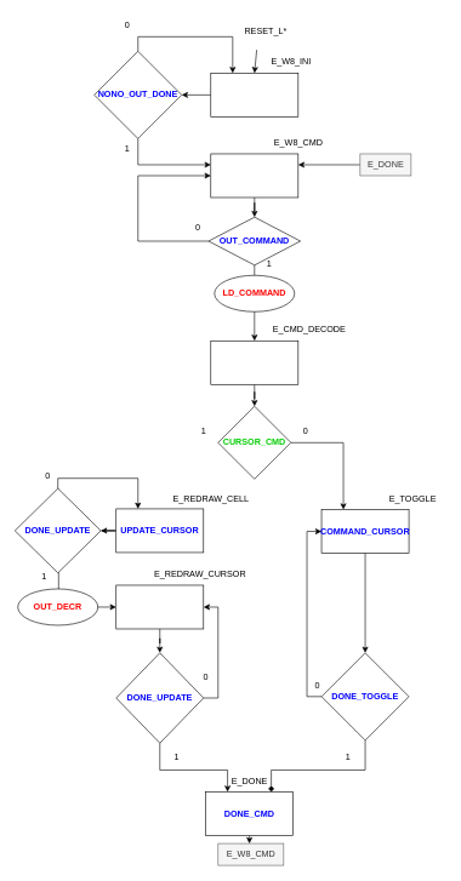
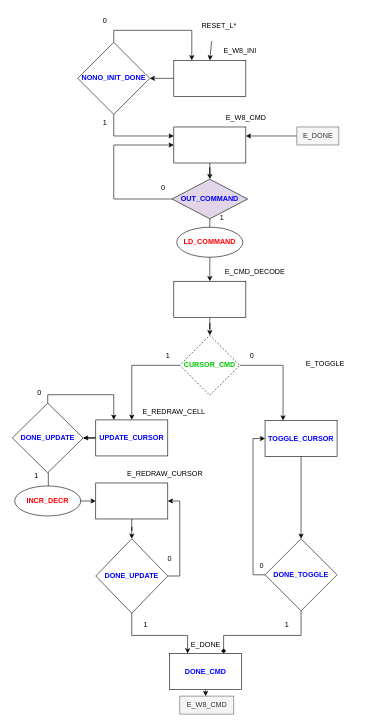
- <mxCell id="10" value="NONO_OUT_DONE" style="rhombus;whiteSpace=wrap;html=1;fontColor=#0000FF;fontStyle=1" parent="1" vertex="1"><mxGeometry x="129" y="70" width="120" height="120" as="geometry" /></mxCell>
+ <mxCell id="10" value="NONO_INIT_DONE" style="rhombus;whiteSpace=wrap;html=1;fontColor=#0000FF;fontStyle=1" parent="1" vertex="1"><mxGeometry x="129" y="70" width="120" height="120" as="geometry" /></mxCell>
- <mxCell id="16" value="OUT_COMMAND" style="rhombus;whiteSpace=wrap;html=1;fontColor=#0000FF;fontStyle=1" parent="1" vertex="1"><mxGeometry x="286" y="298" width="126" height="66" as="geometry" /></mxCell>
+ <mxCell id="16" value="OUT_COMMAND" style="rhombus;whiteSpace=wrap;html=1;fontColor=#0000FF;fontStyle=1;fillColor=#e1d5e7;" parent="1" vertex="1"><mxGeometry x="286" y="298" width="126" height="66" as="geometry" /></mxCell>
+ <mxCell id="23" style="edgeStyle=orthogonalEdgeStyle;rounded=0;orthogonalLoop=1;jettySize=auto;html=1;" parent="1" source="25" target="40" edge="1"><mxGeometry relative="1" as="geometry" /></mxCell>
- <mxCell id="25" value="CURSOR_CMD" style="rhombus;whiteSpace=wrap;html=1;fontColor=#00CC00;fontStyle=1" parent="1" vertex="1"><mxGeometry x="299" y="558" width="100" height="100" as="geometry" /></mxCell>
+ <mxCell id="25" value="CURSOR_CMD" style="rhombus;whiteSpace=wrap;html=1;fontColor=#00CC00;fontStyle=1;dashed=1;" parent="1" vertex="1"><mxGeometry x="299" y="558" width="100" height="100" as="geometry" /></mxCell>
- <mxCell id="38" value="E_TOGGLE" style="text;html=1;align=center;verticalAlign=middle;resizable=0;points=[];autosize=1;strokeColor=none;fillColor=none;" parent="1" vertex="1"><mxGeometry x="521" y="670" width="90" height="30" as="geometry" /></mxCell>
+ <mxCell id="38" value="E_TOGGLE" style="text;html=1;align=center;verticalAlign=middle;resizable=0;points=[];autosize=1;strokeColor=none;fillColor=none;" parent="1" vertex="1"><mxGeometry x="496" y="590" width="90" height="30" as="geometry" /></mxCell>
- <mxCell id="32" value="COMMAND_CURSOR" style="whiteSpace=wrap;html=1;fontColor=#0000FF;fontStyle=1" parent="1" vertex="1"><mxGeometry x="441" y="700" width="120" height="60" as="geometry" /></mxCell>
+ <mxCell id="32" value="TOGGLE_CURSOR" style="whiteSpace=wrap;html=1;fontColor=#0000FF;fontStyle=1" parent="1" vertex="1"><mxGeometry x="441" y="700" width="120" height="60" as="geometry" /></mxCell>
- <mxCell id="46" value="OUT_DECR" style="ellipse;whiteSpace=wrap;html=1;fontColor=#FF0000;fontStyle=1" parent="1" vertex="1"><mxGeometry x="24" y="809" width="110" height="50" as="geometry" /></mxCell>
+ <mxCell id="46" value="INCR_DECR" style="ellipse;whiteSpace=wrap;html=1;fontColor=#FF0000;fontStyle=1" parent="1" vertex="1"><mxGeometry x="24" y="809" width="110" height="50" as="geometry" /></mxCell>
